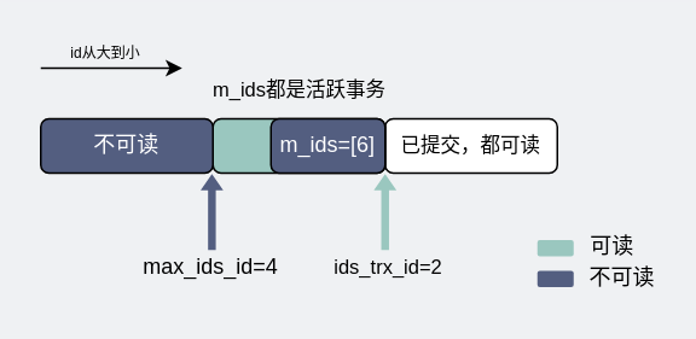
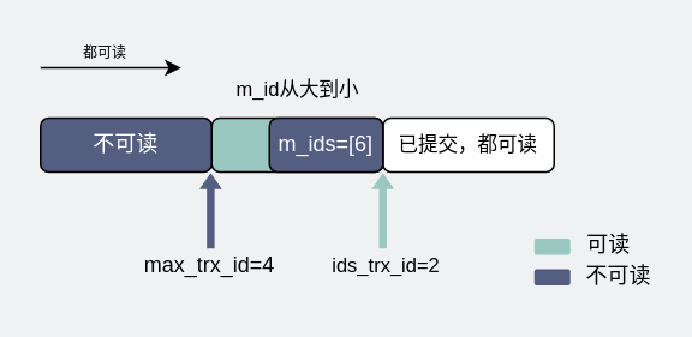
- <mxCell id="12" value="&lt;font style=&quot;font-size: 8px&quot;&gt;id从大到小&lt;/font&gt;" style="text;html=1;strokeColor=none;fillColor=none;align=center;verticalAlign=middle;whiteSpace=wrap;rounded=0;" parent="1" vertex="1"><mxGeometry x="20" y="20" width="76" height="15" as="geometry" /></mxCell>
+ <mxCell id="12" value="&lt;font style=&quot;font-size: 8px&quot;&gt;都可读&lt;/font&gt;" style="text;html=1;strokeColor=none;fillColor=none;align=center;verticalAlign=middle;whiteSpace=wrap;rounded=0;" parent="1" vertex="1"><mxGeometry x="20" y="20" width="76" height="15" as="geometry" /></mxCell>
- <mxCell id="10" value="m_ids都是活跃事务" style="text;html=1;strokeColor=none;fillColor=none;align=center;verticalAlign=middle;whiteSpace=wrap;rounded=0;fontSize=11;" parent="1" vertex="1"><mxGeometry x="110" y="35" width="110" height="27" as="geometry" /></mxCell>
+ <mxCell id="10" value="m_id从大到小" style="text;html=1;strokeColor=none;fillColor=none;align=center;verticalAlign=middle;whiteSpace=wrap;rounded=0;fontSize=11;" parent="1" vertex="1"><mxGeometry x="110" y="35" width="110" height="27" as="geometry" /></mxCell>
- <mxCell id="6" value="max_ids_id=4" style="text;html=1;strokeColor=none;fillColor=none;align=center;verticalAlign=middle;whiteSpace=wrap;rounded=0;" parent="1" vertex="1"><mxGeometry x="86" y="132" width="60" height="30" as="geometry" /></mxCell>
+ <mxCell id="6" value="max_trx_id=4" style="text;html=1;strokeColor=none;fillColor=none;align=center;verticalAlign=middle;whiteSpace=wrap;rounded=0;" parent="1" vertex="1"><mxGeometry x="86" y="132" width="60" height="30" as="geometry" /></mxCell>
